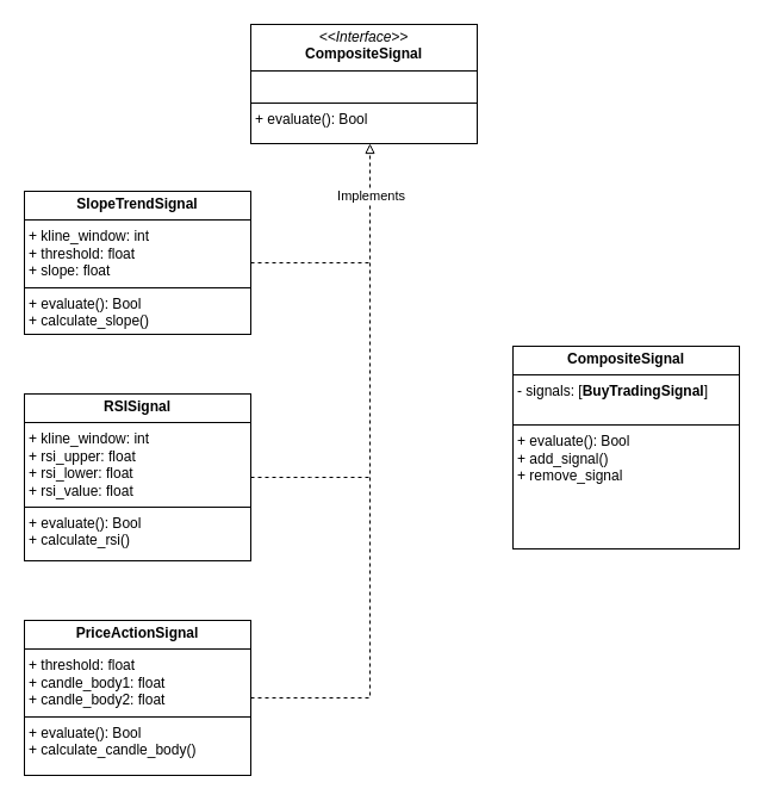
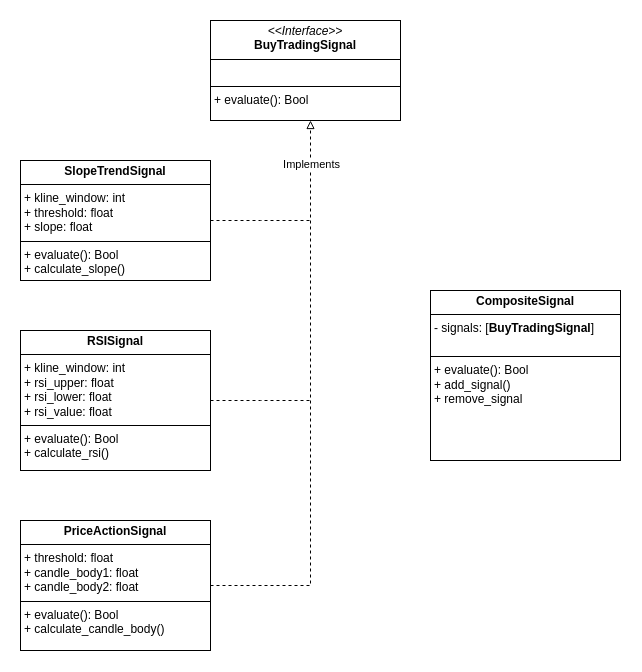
- <mxCell id="2" value="&lt;p style=&quot;margin:0px;margin-top:4px;text-align:center;&quot;&gt;&lt;i&gt;&amp;lt;&amp;lt;Interface&amp;gt;&amp;gt;&lt;/i&gt;&lt;br&gt;&lt;b&gt;CompositeSignal&lt;/b&gt;&lt;/p&gt;&lt;hr size=&quot;1&quot; style=&quot;border-style:solid;&quot;&gt;&lt;p style=&quot;margin:0px;margin-left:4px;&quot;&gt;&lt;br&gt;&lt;/p&gt;&lt;hr size=&quot;1&quot; style=&quot;border-style:solid;&quot;&gt;&lt;p style=&quot;margin:0px;margin-left:4px;&quot;&gt;+ evaluate(): Bool&lt;br&gt;&lt;br&gt;&lt;/p&gt;" style="verticalAlign=top;align=left;overflow=fill;html=1;whiteSpace=wrap;" vertex="1" parent="1"><mxGeometry x="210" y="20" width="190" height="100" as="geometry" /></mxCell>
+ <mxCell id="2" value="&lt;p style=&quot;margin:0px;margin-top:4px;text-align:center;&quot;&gt;&lt;i&gt;&amp;lt;&amp;lt;Interface&amp;gt;&amp;gt;&lt;/i&gt;&lt;br&gt;&lt;b&gt;BuyTradingSignal&lt;/b&gt;&lt;/p&gt;&lt;hr size=&quot;1&quot; style=&quot;border-style:solid;&quot;&gt;&lt;p style=&quot;margin:0px;margin-left:4px;&quot;&gt;&lt;br&gt;&lt;/p&gt;&lt;hr size=&quot;1&quot; style=&quot;border-style:solid;&quot;&gt;&lt;p style=&quot;margin:0px;margin-left:4px;&quot;&gt;+ evaluate(): Bool&lt;br&gt;&lt;br&gt;&lt;/p&gt;" style="verticalAlign=top;align=left;overflow=fill;html=1;whiteSpace=wrap;" vertex="1" parent="1"><mxGeometry x="210" y="20" width="190" height="100" as="geometry" /></mxCell>
